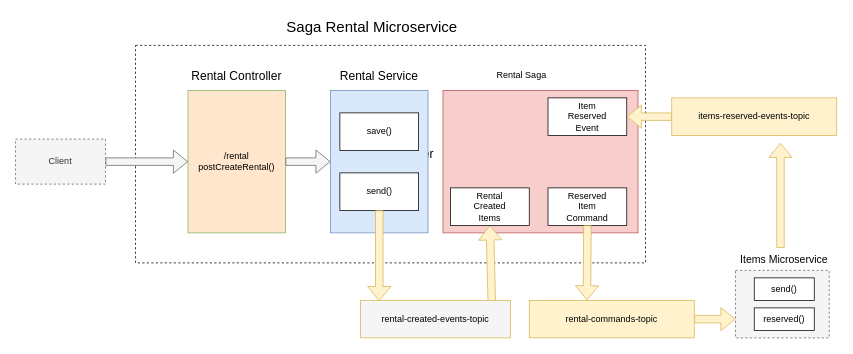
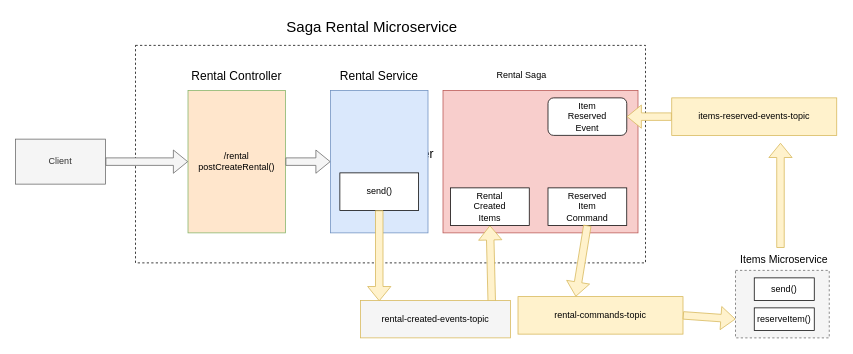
- <mxCell id="17" value="&lt;div&gt;Item&lt;/div&gt;&lt;div&gt;Reserved&lt;/div&gt;&lt;div&gt;Event&lt;/div&gt;" style="rounded=0;whiteSpace=wrap;html=1;" vertex="1" parent="1"><mxGeometry x="730" y="130" width="105" height="50" as="geometry" /></mxCell>
+ <mxCell id="17" value="&lt;div&gt;Item&lt;/div&gt;&lt;div&gt;Reserved&lt;/div&gt;&lt;div&gt;Event&lt;/div&gt;" style="whiteSpace=wrap;html=1;rounded=1;" vertex="1" parent="1"><mxGeometry x="730" y="130" width="105" height="50" as="geometry" /></mxCell>
- <mxCell id="11" value="save()" style="rounded=0;whiteSpace=wrap;html=1;" vertex="1" parent="1"><mxGeometry x="452.5" y="150" width="105" height="50" as="geometry" /></mxCell>
- <mxCell id="4" value="Client" style="rounded=0;whiteSpace=wrap;html=1;fillColor=#f5f5f5;fontColor=#333333;strokeColor=#666666;dashed=1;" vertex="1" parent="1"><mxGeometry x="20" y="185" width="120" height="60" as="geometry" /></mxCell>
+ <mxCell id="4" value="Client" style="rounded=0;whiteSpace=wrap;html=1;fillColor=#f5f5f5;fontColor=#333333;strokeColor=#666666;" vertex="1" parent="1"><mxGeometry x="20" y="185" width="120" height="60" as="geometry" /></mxCell>
- <mxCell id="21" value="rental-commands-topic" style="rounded=0;whiteSpace=wrap;html=1;fillColor=#fff2cc;strokeColor=#d6b656;" vertex="1" parent="1"><mxGeometry x="705" y="400" width="220" height="50" as="geometry" /></mxCell>
+ <mxCell id="21" value="rental-commands-topic" style="rounded=0;whiteSpace=wrap;html=1;fillColor=#fff2cc;strokeColor=#d6b656;" vertex="1" parent="1"><mxGeometry x="690" y="395" width="220" height="50" as="geometry" /></mxCell>
- <mxCell id="28" value="reserved()" style="rounded=0;whiteSpace=wrap;html=1;" vertex="1" parent="1"><mxGeometry x="1005" y="410" width="80" height="30" as="geometry" /></mxCell>
+ <mxCell id="28" value="reserveItem()" style="rounded=0;whiteSpace=wrap;html=1;" vertex="1" parent="1"><mxGeometry x="1005" y="410" width="80" height="30" as="geometry" /></mxCell>
